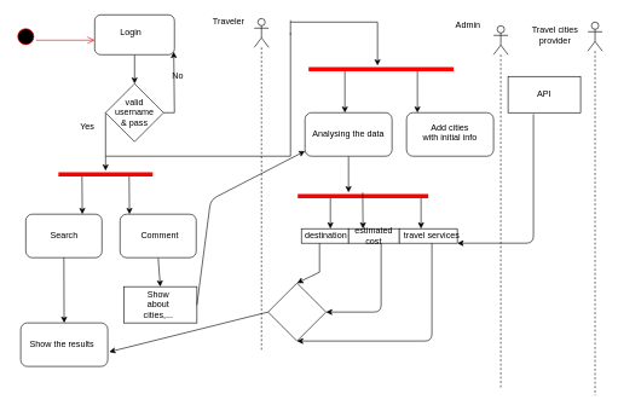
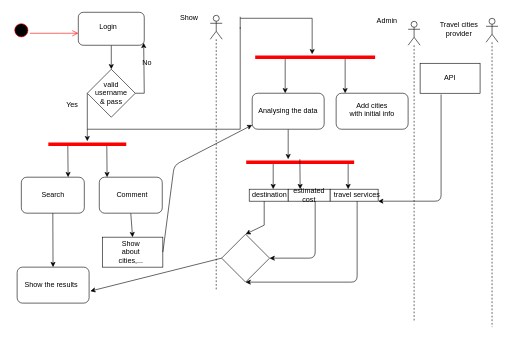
- <mxCell id="24" value="Traveler" style="text;html=1;strokeColor=none;fillColor=none;align=center;verticalAlign=middle;whiteSpace=wrap;rounded=0;" vertex="1" parent="1"><mxGeometry x="290" y="20" width="50" height="20" as="geometry" /></mxCell>
+ <mxCell id="24" value="Show" style="text;html=1;strokeColor=none;fillColor=none;align=center;verticalAlign=middle;whiteSpace=wrap;rounded=0;" vertex="1" parent="1"><mxGeometry x="290" y="20" width="50" height="20" as="geometry" /></mxCell>
